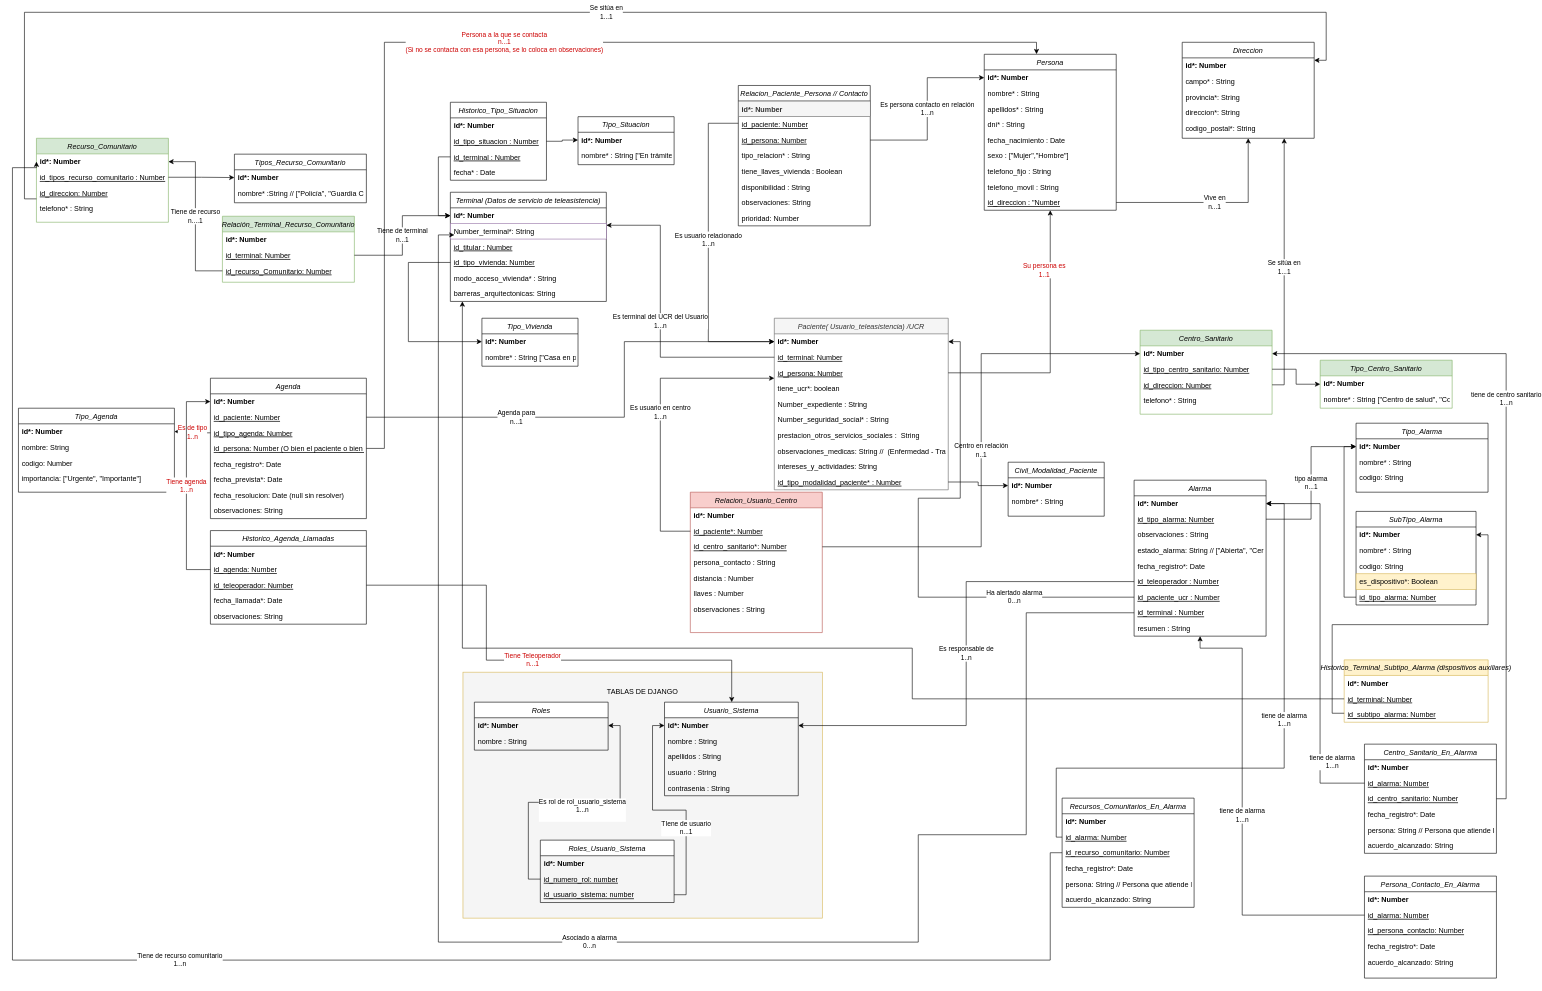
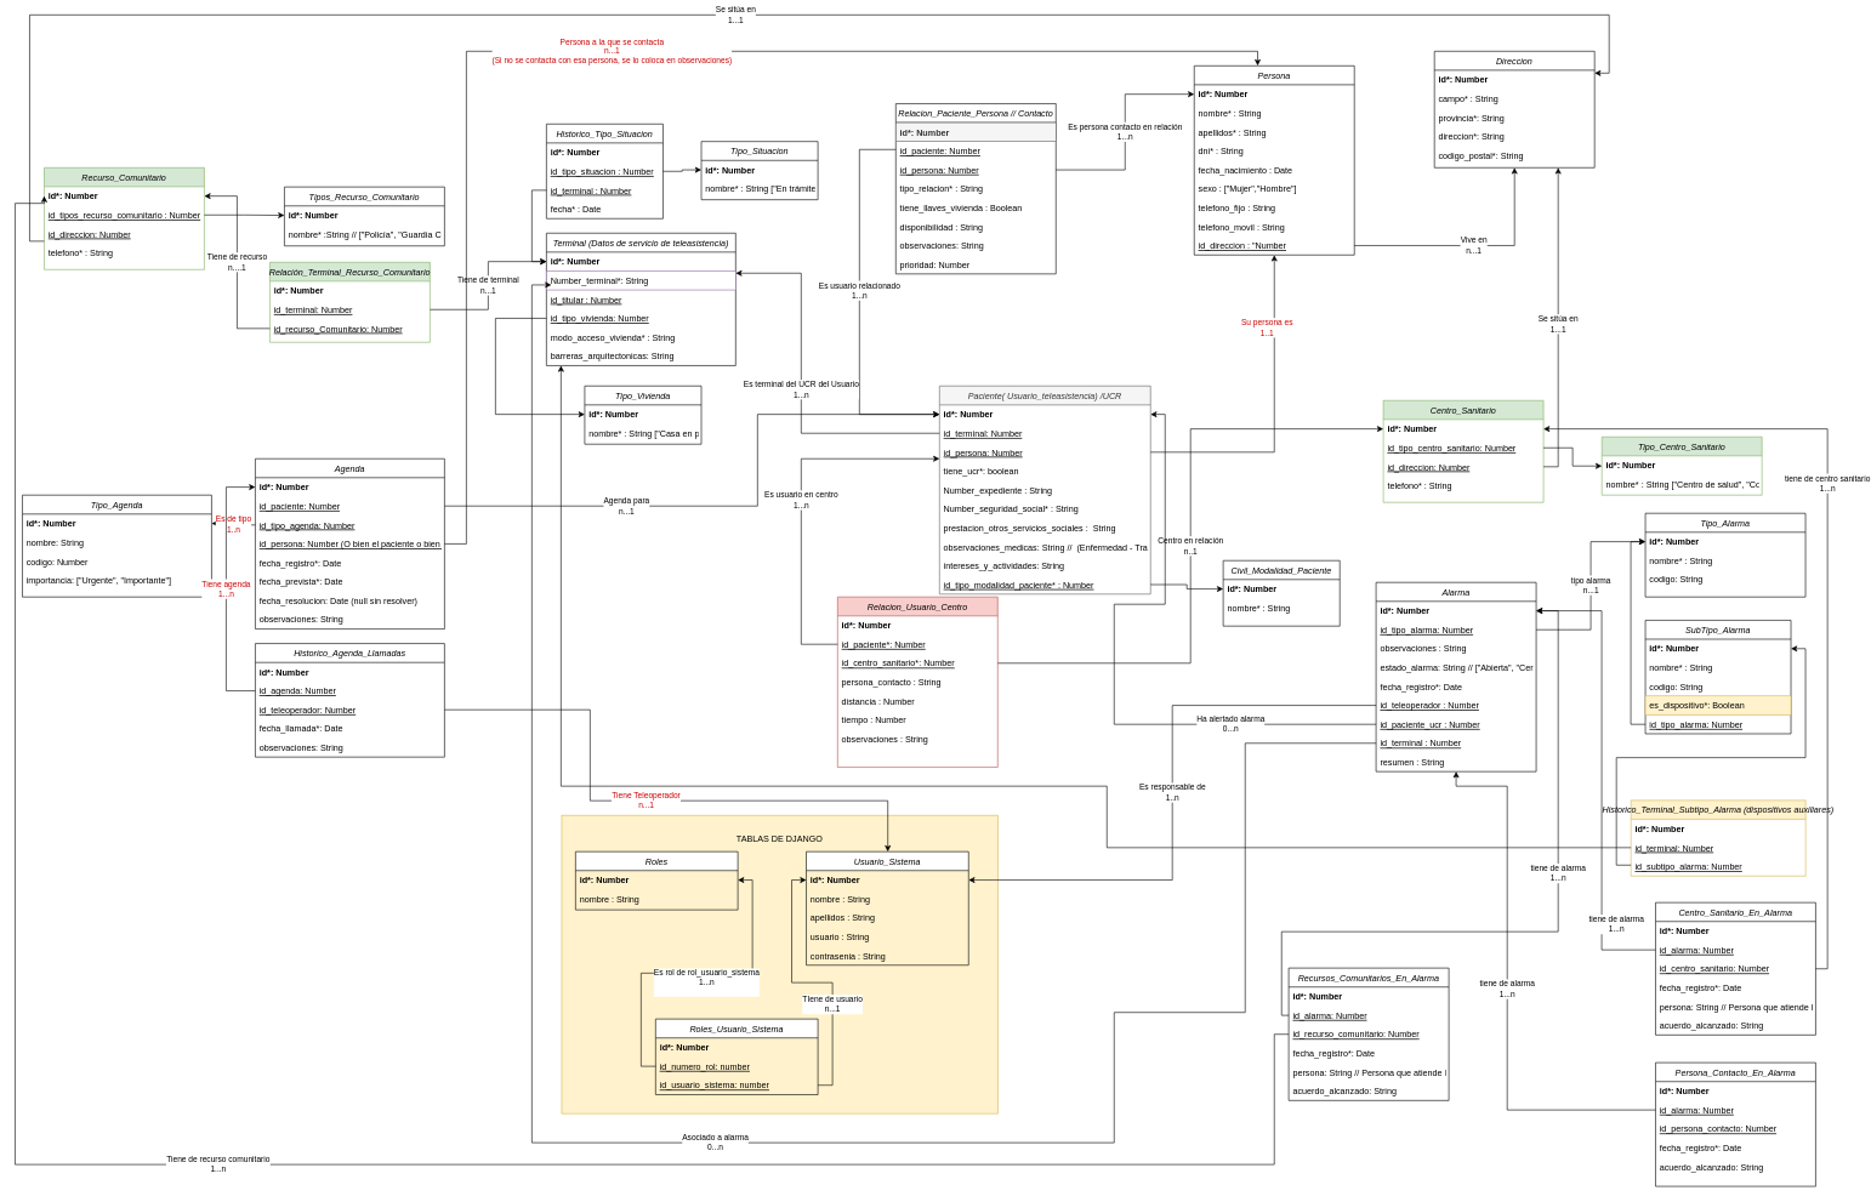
- <mxCell id="71" value="llaves : Number" style="text;align=left;verticalAlign=top;spacingLeft=4;spacingRight=4;overflow=hidden;rotatable=0;points=[[0,0.5],[1,0.5]];portConstraint=eastwest;" parent="65" vertex="1"><mxGeometry y="156" width="220" height="26" as="geometry" /></mxCell>
+ <mxCell id="71" value="tiempo : Number" style="text;align=left;verticalAlign=top;spacingLeft=4;spacingRight=4;overflow=hidden;rotatable=0;points=[[0,0.5],[1,0.5]];portConstraint=eastwest;" parent="65" vertex="1"><mxGeometry y="156" width="220" height="26" as="geometry" /></mxCell>
- <mxCell id="2" value="&lt;div&gt;TABLAS DE DJANGO&lt;/div&gt;&lt;div&gt;&lt;br&gt;&lt;/div&gt;&lt;div&gt;&lt;br&gt;&lt;/div&gt;&lt;div&gt;&lt;br&gt;&lt;/div&gt;&lt;div&gt;&lt;br&gt;&lt;/div&gt;&lt;div&gt;&lt;br&gt;&lt;/div&gt;&lt;div&gt;&lt;br&gt;&lt;/div&gt;&lt;div&gt;&lt;br&gt;&lt;/div&gt;&lt;div&gt;&lt;br&gt;&lt;/div&gt;&lt;div&gt;&lt;br&gt;&lt;/div&gt;&lt;div&gt;&lt;br&gt;&lt;/div&gt;&lt;div&gt;&lt;br&gt;&lt;/div&gt;&lt;div&gt;&lt;br&gt;&lt;/div&gt;&lt;div&gt;&lt;br&gt;&lt;/div&gt;&lt;div&gt;&lt;br&gt;&lt;/div&gt;&lt;div&gt;&lt;br&gt;&lt;/div&gt;&lt;div&gt;&lt;br&gt;&lt;/div&gt;&lt;div&gt;&lt;br&gt;&lt;/div&gt;&lt;div&gt;&lt;br&gt;&lt;/div&gt;&lt;div&gt;&lt;br&gt;&lt;/div&gt;&lt;div&gt;&lt;br&gt;&lt;/div&gt;&lt;div&gt;&lt;br&gt;&lt;/div&gt;&lt;div&gt;&lt;br&gt;&lt;/div&gt;&lt;div&gt;&lt;br&gt;&lt;/div&gt;&lt;div&gt;&lt;br&gt;&lt;/div&gt;" style="rounded=0;whiteSpace=wrap;html=1;fillColor=#f5f5f5;strokeColor=#d6b656;" parent="1" vertex="1"><mxGeometry x="771" y="1120" width="599" height="410" as="geometry" /></mxCell>
+ <mxCell id="2" value="&lt;div&gt;TABLAS DE DJANGO&lt;/div&gt;&lt;div&gt;&lt;br&gt;&lt;/div&gt;&lt;div&gt;&lt;br&gt;&lt;/div&gt;&lt;div&gt;&lt;br&gt;&lt;/div&gt;&lt;div&gt;&lt;br&gt;&lt;/div&gt;&lt;div&gt;&lt;br&gt;&lt;/div&gt;&lt;div&gt;&lt;br&gt;&lt;/div&gt;&lt;div&gt;&lt;br&gt;&lt;/div&gt;&lt;div&gt;&lt;br&gt;&lt;/div&gt;&lt;div&gt;&lt;br&gt;&lt;/div&gt;&lt;div&gt;&lt;br&gt;&lt;/div&gt;&lt;div&gt;&lt;br&gt;&lt;/div&gt;&lt;div&gt;&lt;br&gt;&lt;/div&gt;&lt;div&gt;&lt;br&gt;&lt;/div&gt;&lt;div&gt;&lt;br&gt;&lt;/div&gt;&lt;div&gt;&lt;br&gt;&lt;/div&gt;&lt;div&gt;&lt;br&gt;&lt;/div&gt;&lt;div&gt;&lt;br&gt;&lt;/div&gt;&lt;div&gt;&lt;br&gt;&lt;/div&gt;&lt;div&gt;&lt;br&gt;&lt;/div&gt;&lt;div&gt;&lt;br&gt;&lt;/div&gt;&lt;div&gt;&lt;br&gt;&lt;/div&gt;&lt;div&gt;&lt;br&gt;&lt;/div&gt;&lt;div&gt;&lt;br&gt;&lt;/div&gt;&lt;div&gt;&lt;br&gt;&lt;/div&gt;" style="rounded=0;whiteSpace=wrap;html=1;fillColor=#fff2cc;strokeColor=#d6b656;" parent="1" vertex="1"><mxGeometry x="771" y="1120" width="599" height="410" as="geometry" /></mxCell>
